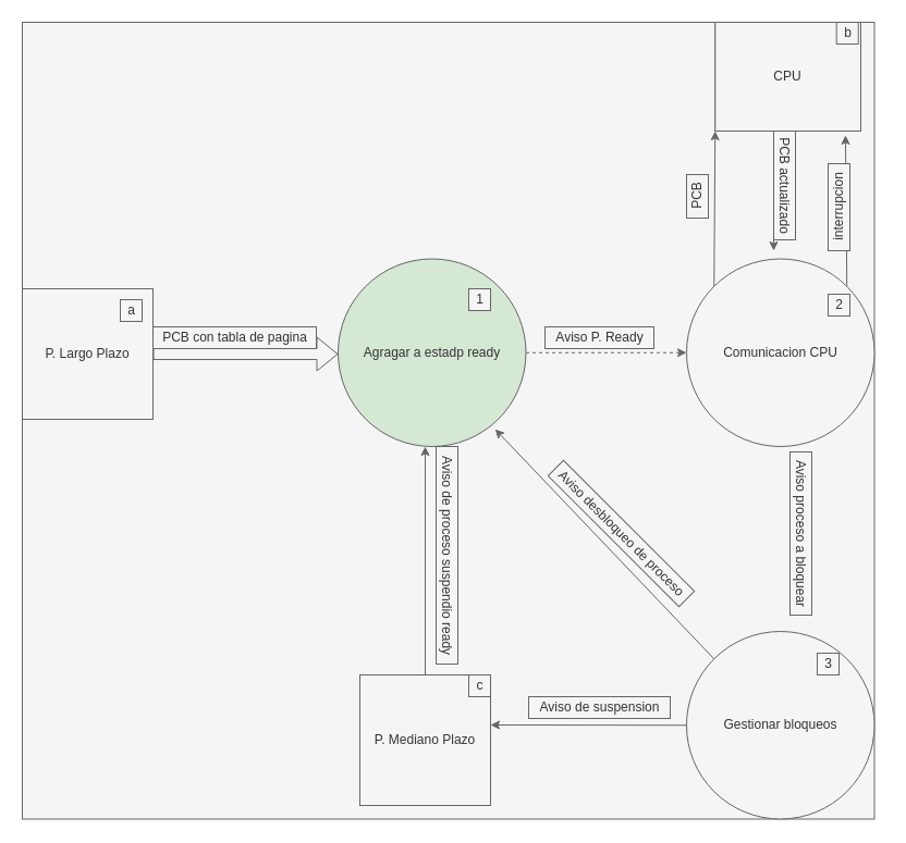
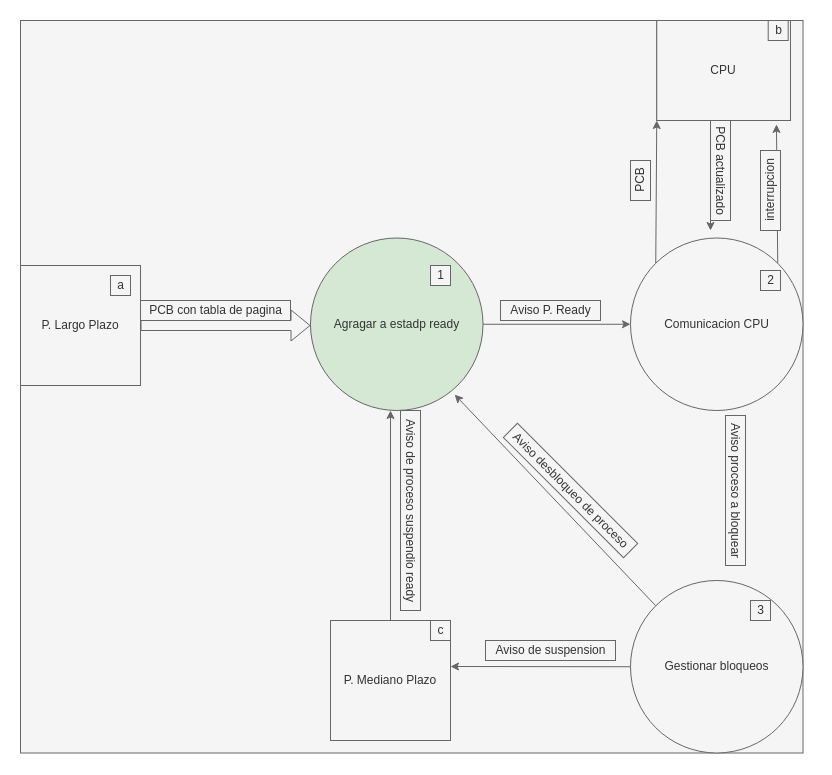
- <mxCell id="18" style="edgeStyle=none;html=1;entryX=0;entryY=0.5;entryDx=0;entryDy=0;fillColor=#f5f5f5;strokeColor=#666666;dashed=1;" parent="2" source="12" target="17" edge="1"><mxGeometry relative="1" as="geometry" /></mxCell>
+ <mxCell id="18" style="edgeStyle=none;html=1;entryX=0;entryY=0.5;entryDx=0;entryDy=0;fillColor=#f5f5f5;strokeColor=#666666;" parent="2" source="12" target="17" edge="1"><mxGeometry relative="1" as="geometry" /></mxCell>
